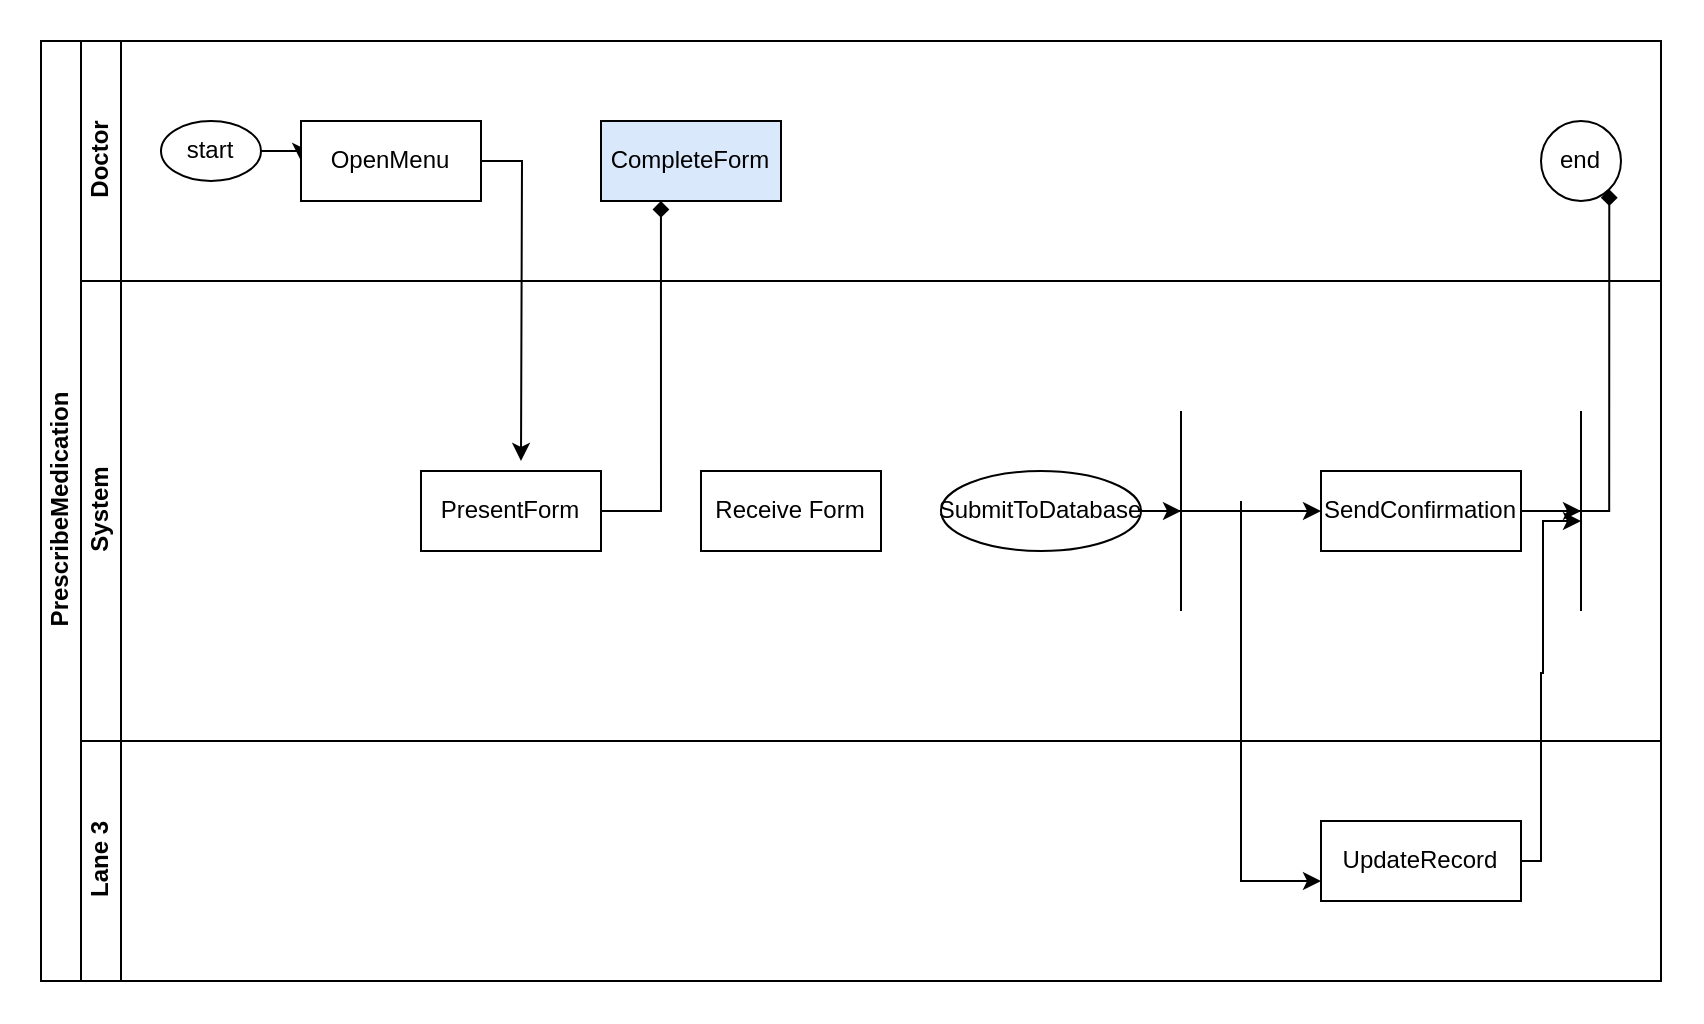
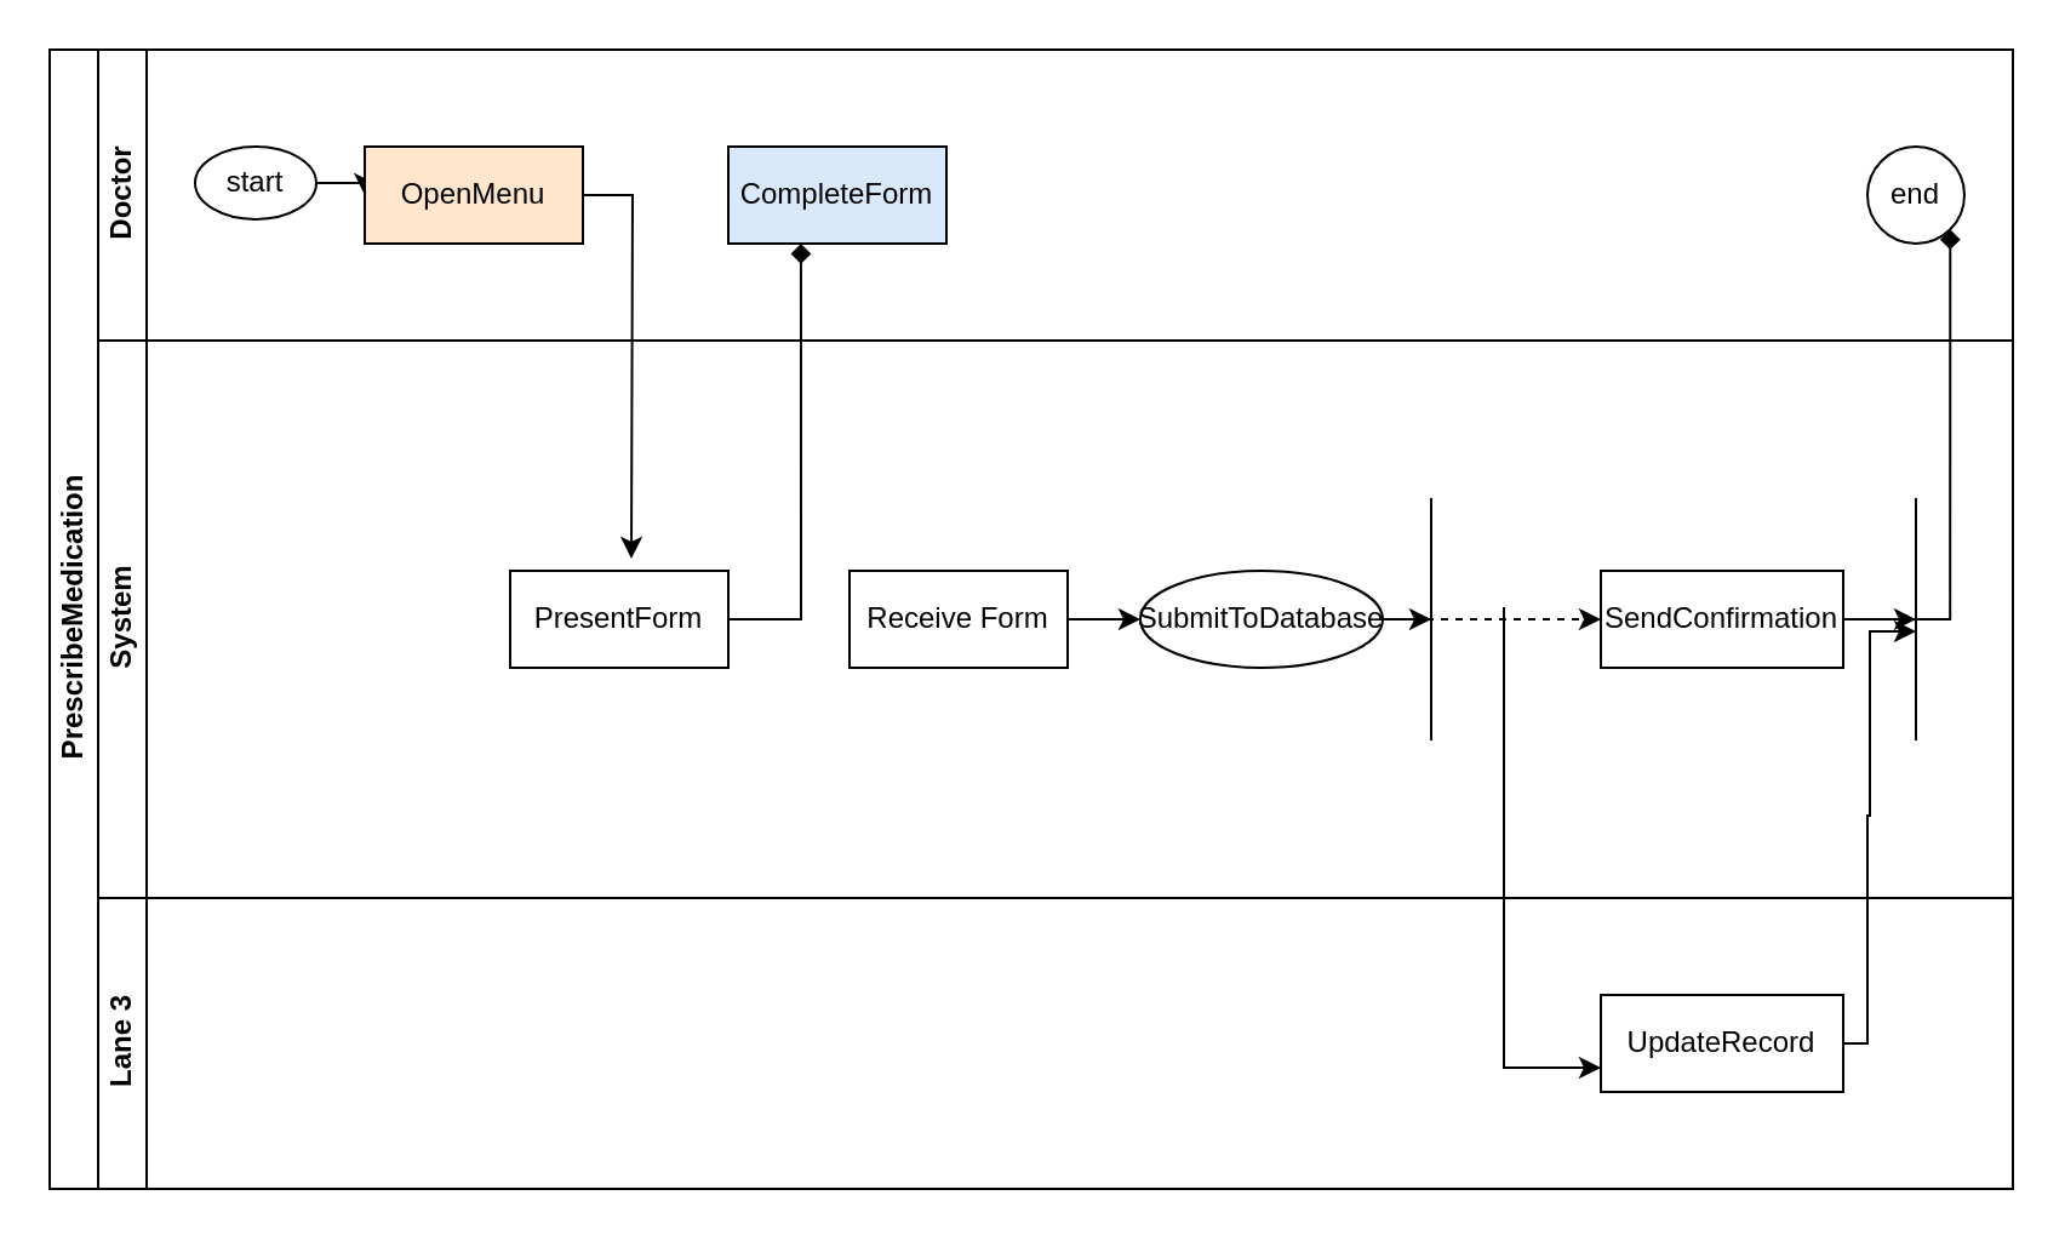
- <mxCell id="8" value="OpenMenu" style="rounded=0;whiteSpace=wrap;html=1;" vertex="1" parent="3"><mxGeometry x="110" y="40" width="90" height="40" as="geometry" /></mxCell>
+ <mxCell id="8" value="OpenMenu" style="rounded=0;whiteSpace=wrap;html=1;fillColor=#ffe6cc;" vertex="1" parent="3"><mxGeometry x="110" y="40" width="90" height="40" as="geometry" /></mxCell>
+ <mxCell id="12" style="edgeStyle=orthogonalEdgeStyle;rounded=0;orthogonalLoop=1;jettySize=auto;html=1;entryX=0;entryY=0.5;entryDx=0;entryDy=0;" edge="1" parent="10" source="13" target="16"><mxGeometry relative="1" as="geometry" /></mxCell>
- <mxCell id="15" style="edgeStyle=orthogonalEdgeStyle;rounded=0;orthogonalLoop=1;jettySize=auto;html=1;" edge="1" parent="10" source="16" target="18"><mxGeometry relative="1" as="geometry" /></mxCell>
+ <mxCell id="15" style="edgeStyle=orthogonalEdgeStyle;rounded=0;orthogonalLoop=1;jettySize=auto;html=1;dashed=1;" edge="1" parent="10" source="16" target="18"><mxGeometry relative="1" as="geometry" /></mxCell>
